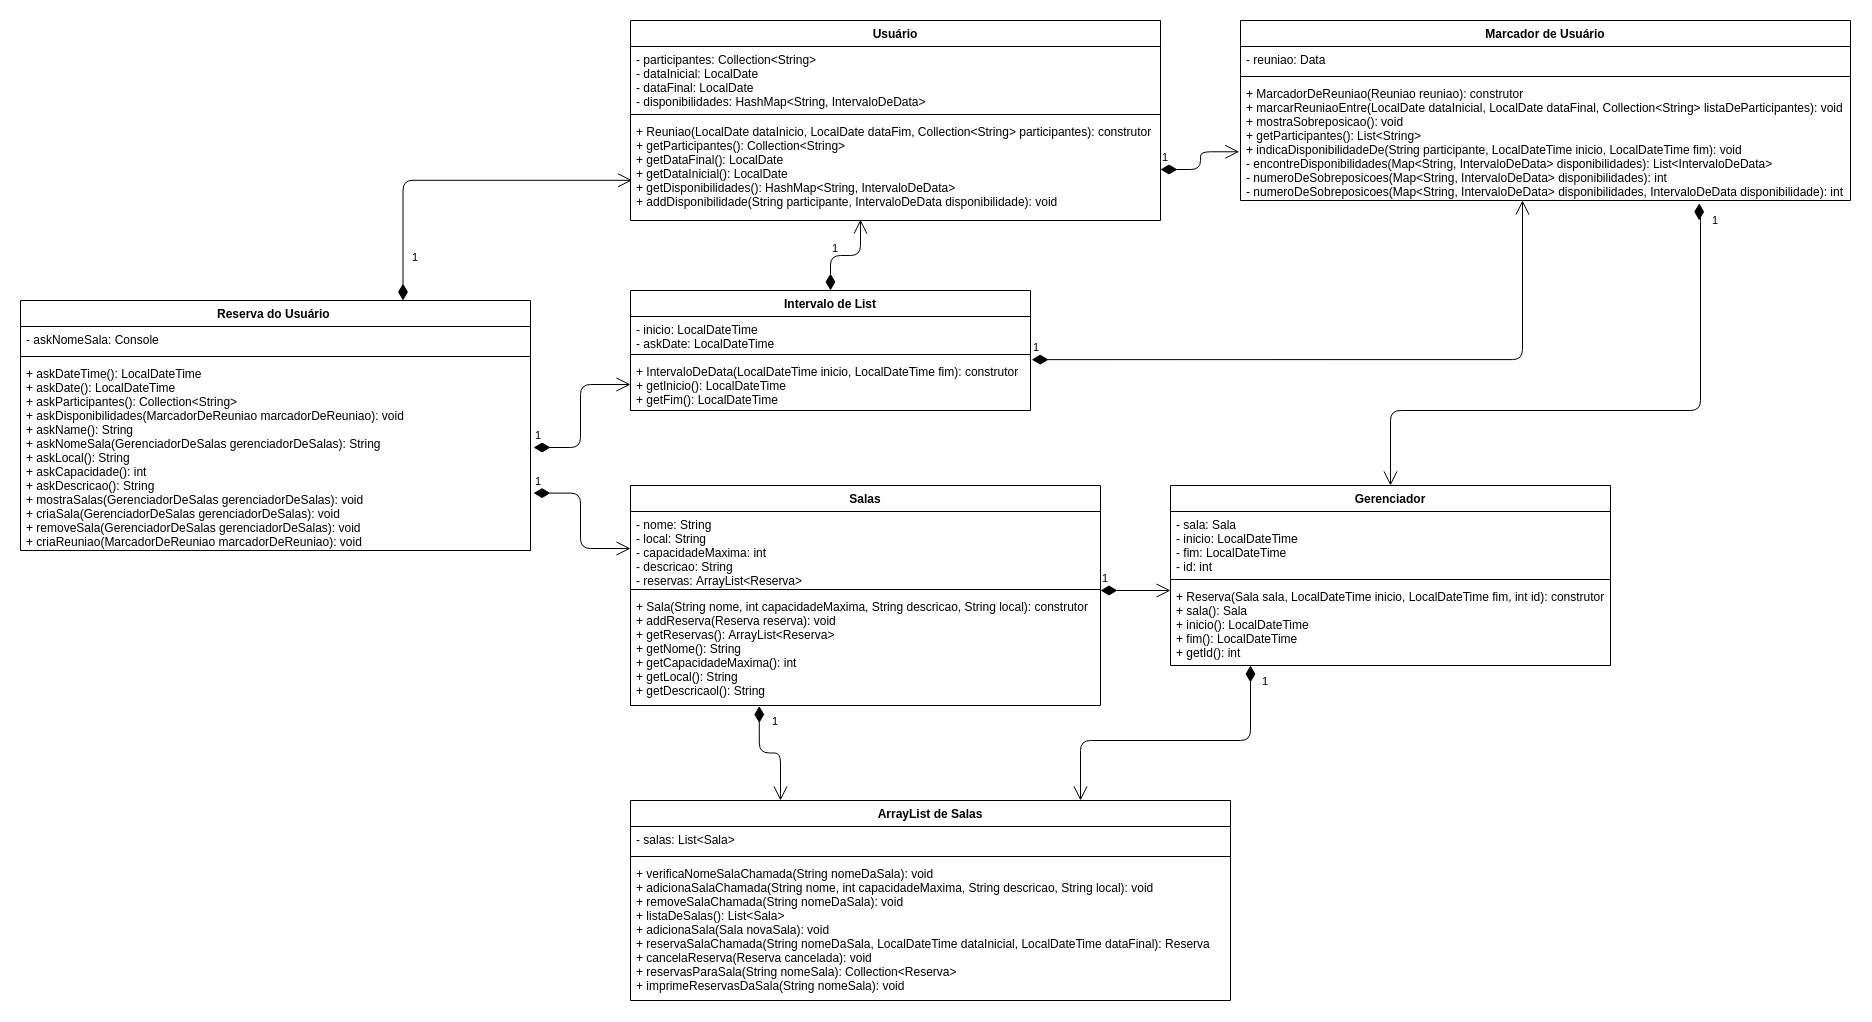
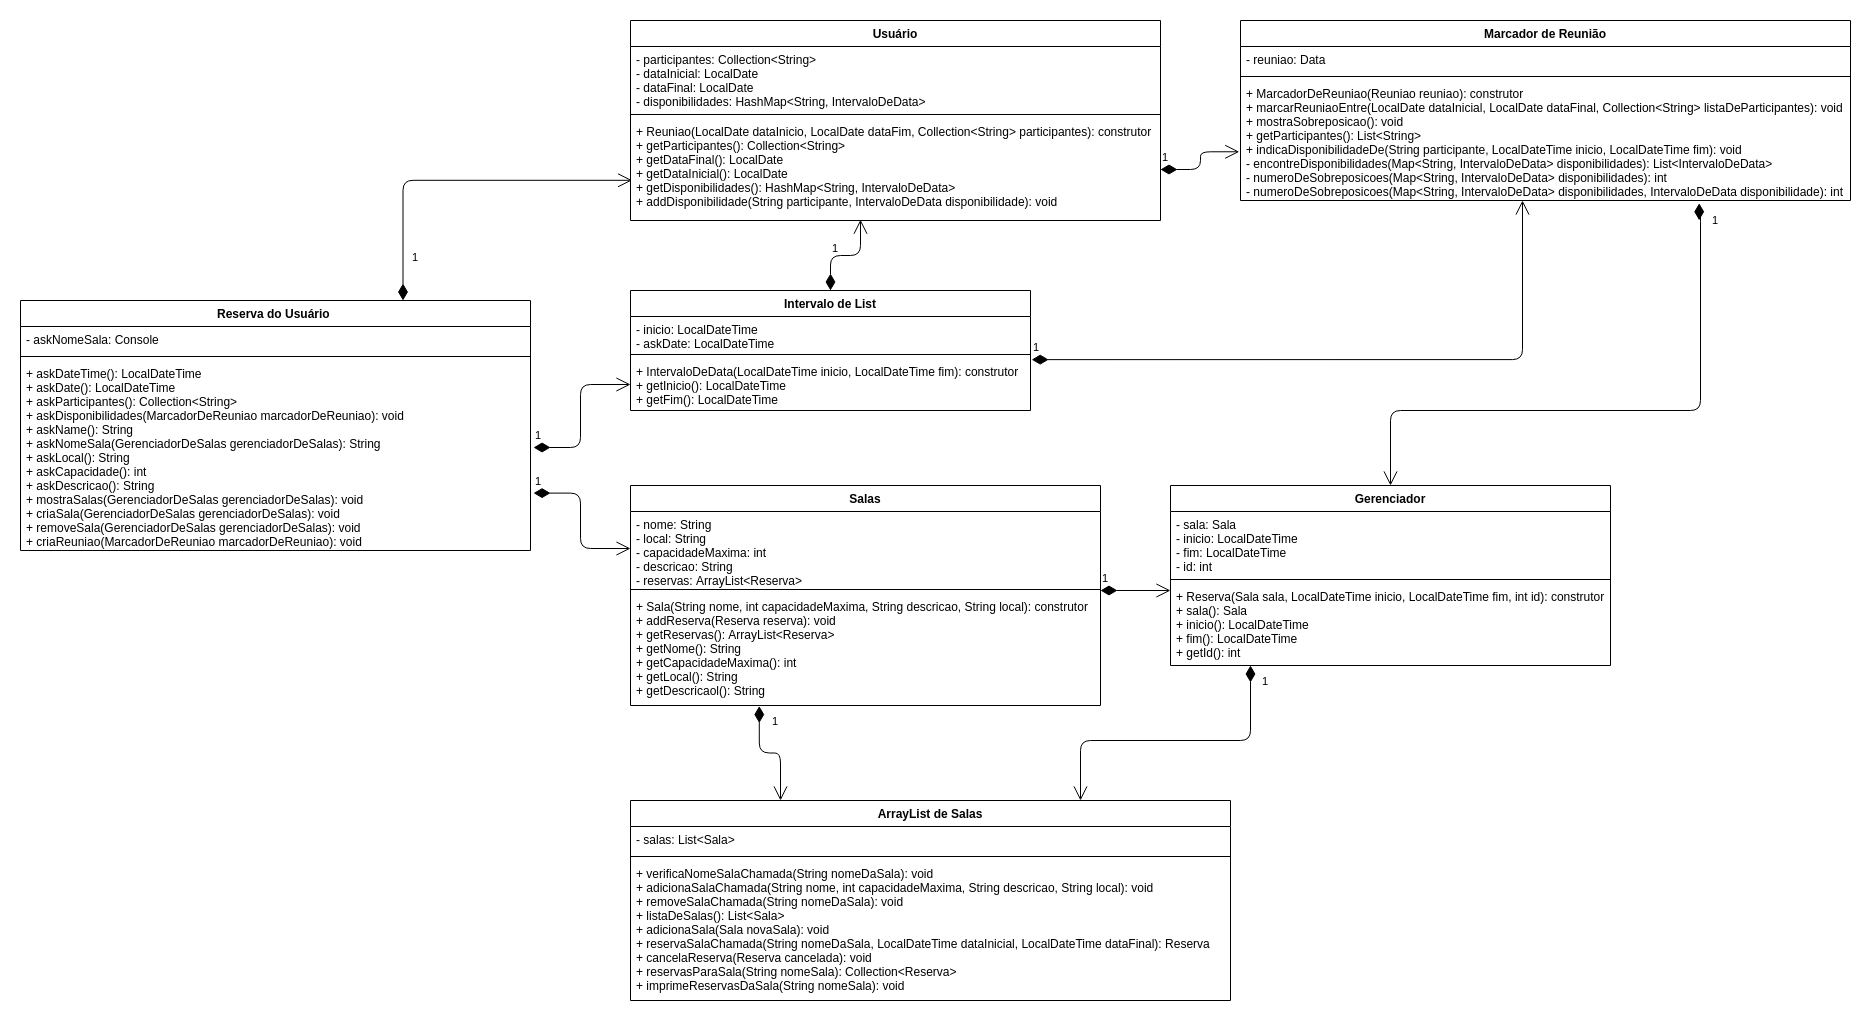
- <mxCell id="2" value="Marcador de Usuário" style="swimlane;fontStyle=1;align=center;verticalAlign=top;childLayout=stackLayout;horizontal=1;startSize=26;horizontalStack=0;resizeParent=1;resizeParentMax=0;resizeLast=0;collapsible=1;marginBottom=0;" vertex="1" parent="1"><mxGeometry x="1240" y="20" width="610" height="180" as="geometry"><mxRectangle x="600" y="130" width="150" height="26" as="alternateBounds" /></mxGeometry></mxCell>
+ <mxCell id="2" value="Marcador de Reunião" style="swimlane;fontStyle=1;align=center;verticalAlign=top;childLayout=stackLayout;horizontal=1;startSize=26;horizontalStack=0;resizeParent=1;resizeParentMax=0;resizeLast=0;collapsible=1;marginBottom=0;" vertex="1" parent="1"><mxGeometry x="1240" y="20" width="610" height="180" as="geometry"><mxRectangle x="600" y="130" width="150" height="26" as="alternateBounds" /></mxGeometry></mxCell>
